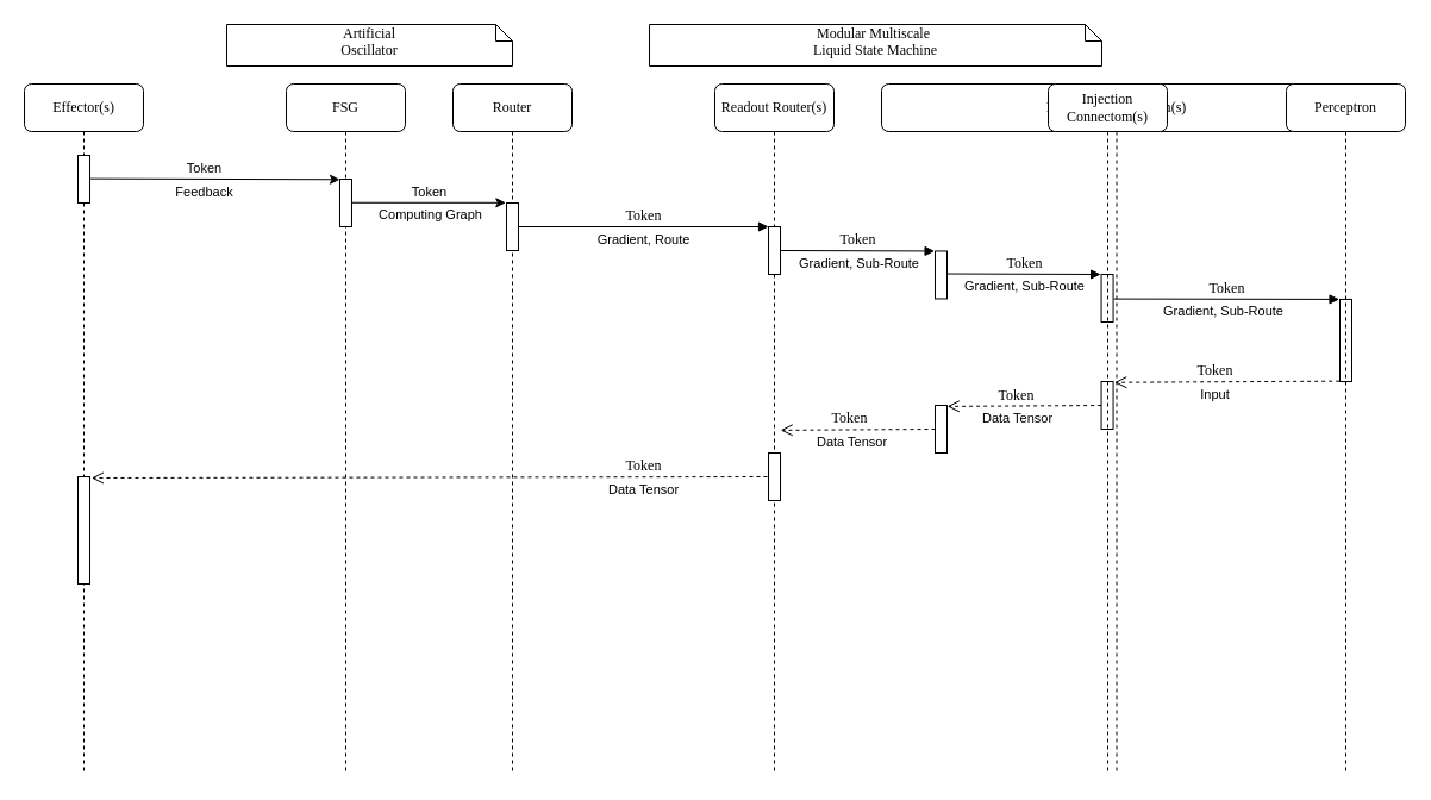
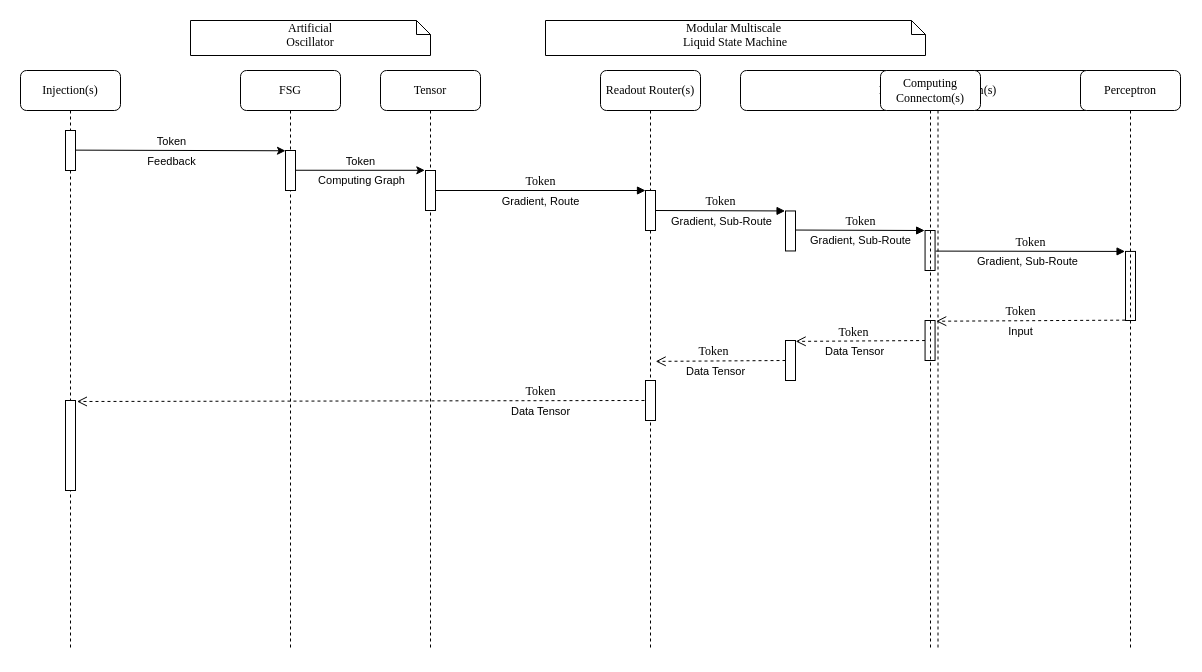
- <mxCell id="2" value="Effector(s)" style="shape=umlLifeline;perimeter=lifelinePerimeter;whiteSpace=wrap;html=1;container=1;collapsible=0;recursiveResize=0;outlineConnect=0;rounded=1;shadow=0;comic=0;labelBackgroundColor=none;strokeWidth=1;fontFamily=Verdana;fontSize=12;align=center;" vertex="1" parent="1"><mxGeometry x="20" y="70" width="100" height="580" as="geometry" /></mxCell>
+ <mxCell id="2" value="Injection(s)" style="shape=umlLifeline;perimeter=lifelinePerimeter;whiteSpace=wrap;html=1;container=1;collapsible=0;recursiveResize=0;outlineConnect=0;rounded=1;shadow=0;comic=0;labelBackgroundColor=none;strokeWidth=1;fontFamily=Verdana;fontSize=12;align=center;" vertex="1" parent="1"><mxGeometry x="20" y="70" width="100" height="580" as="geometry" /></mxCell>
- <mxCell id="29" value="Router" style="shape=umlLifeline;perimeter=lifelinePerimeter;whiteSpace=wrap;html=1;container=1;collapsible=0;recursiveResize=0;outlineConnect=0;rounded=1;shadow=0;comic=0;labelBackgroundColor=none;strokeWidth=1;fontFamily=Verdana;fontSize=12;align=center;" vertex="1" parent="1"><mxGeometry x="380" y="70" width="100" height="580" as="geometry" /></mxCell>
+ <mxCell id="29" value="Tensor" style="shape=umlLifeline;perimeter=lifelinePerimeter;whiteSpace=wrap;html=1;container=1;collapsible=0;recursiveResize=0;outlineConnect=0;rounded=1;shadow=0;comic=0;labelBackgroundColor=none;strokeWidth=1;fontFamily=Verdana;fontSize=12;align=center;" vertex="1" parent="1"><mxGeometry x="380" y="70" width="100" height="580" as="geometry" /></mxCell>
- <mxCell id="34" value="Injection&lt;div&gt;Connectom(s)&lt;/div&gt;" style="shape=umlLifeline;perimeter=lifelinePerimeter;whiteSpace=wrap;html=1;container=1;collapsible=0;recursiveResize=0;outlineConnect=0;rounded=1;shadow=0;comic=0;labelBackgroundColor=none;strokeWidth=1;fontFamily=Verdana;fontSize=12;align=center;" vertex="1" parent="1"><mxGeometry x="880" y="70" width="100" height="580" as="geometry" /></mxCell>
+ <mxCell id="34" value="Computing&lt;div&gt;Connectom(s)&lt;/div&gt;" style="shape=umlLifeline;perimeter=lifelinePerimeter;whiteSpace=wrap;html=1;container=1;collapsible=0;recursiveResize=0;outlineConnect=0;rounded=1;shadow=0;comic=0;labelBackgroundColor=none;strokeWidth=1;fontFamily=Verdana;fontSize=12;align=center;" vertex="1" parent="1"><mxGeometry x="880" y="70" width="100" height="580" as="geometry" /></mxCell>
